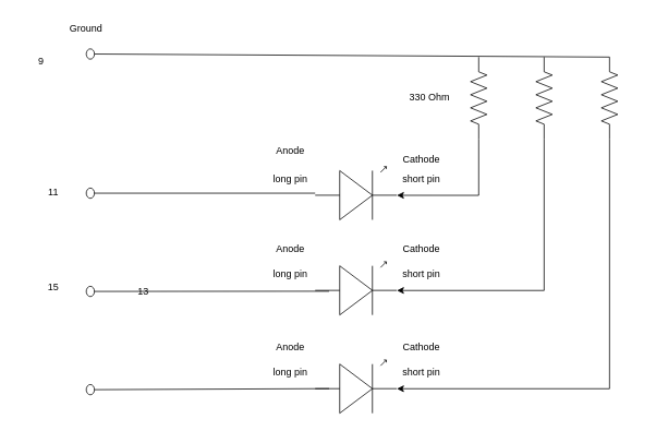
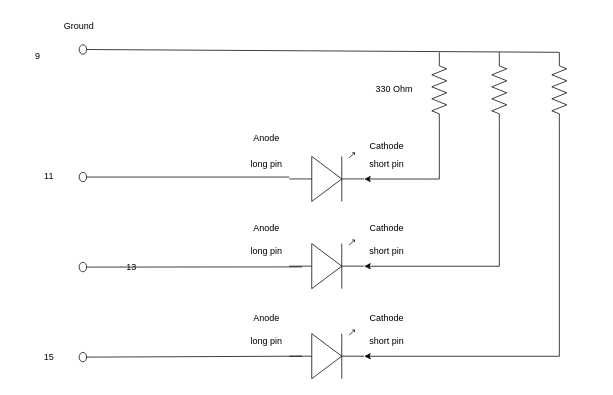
- <mxCell id="28" value="15" style="text;html=1;align=center;verticalAlign=middle;whiteSpace=wrap;rounded=0;" vertex="1" parent="1"><mxGeometry x="35" y="335.25" width="60" height="30" as="geometry" /></mxCell>
+ <mxCell id="28" value="15" style="text;html=1;align=center;verticalAlign=middle;whiteSpace=wrap;rounded=0;" vertex="1" parent="1"><mxGeometry x="35" y="460.25" width="60" height="30" as="geometry" /></mxCell>
